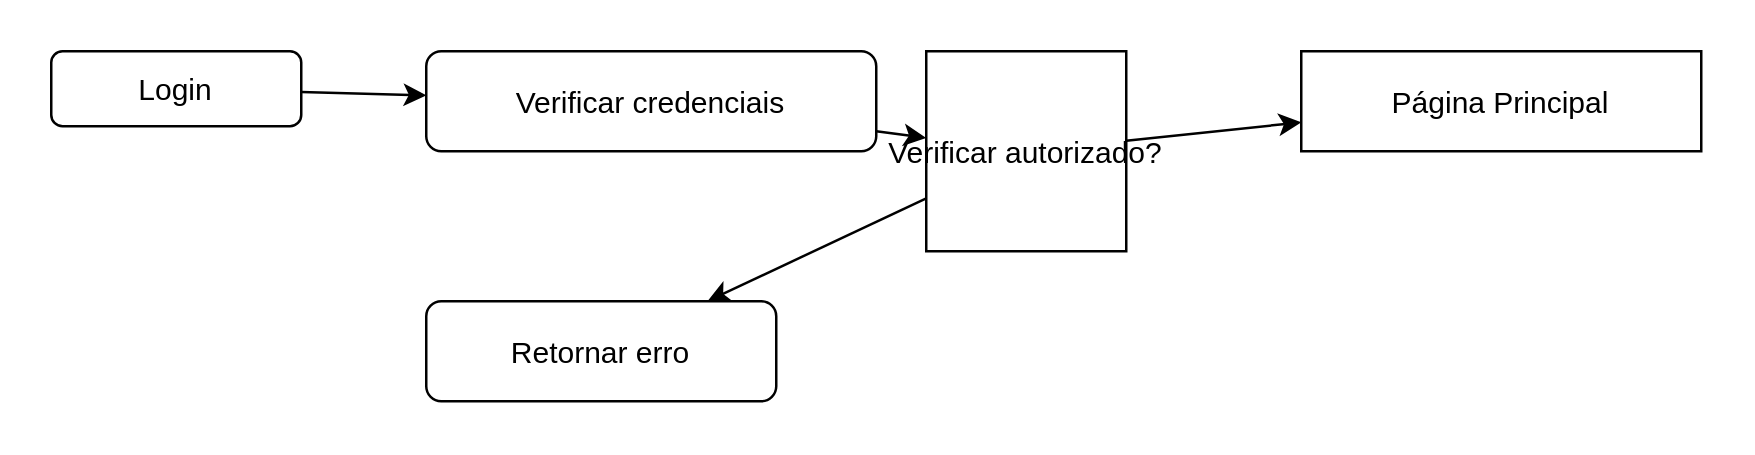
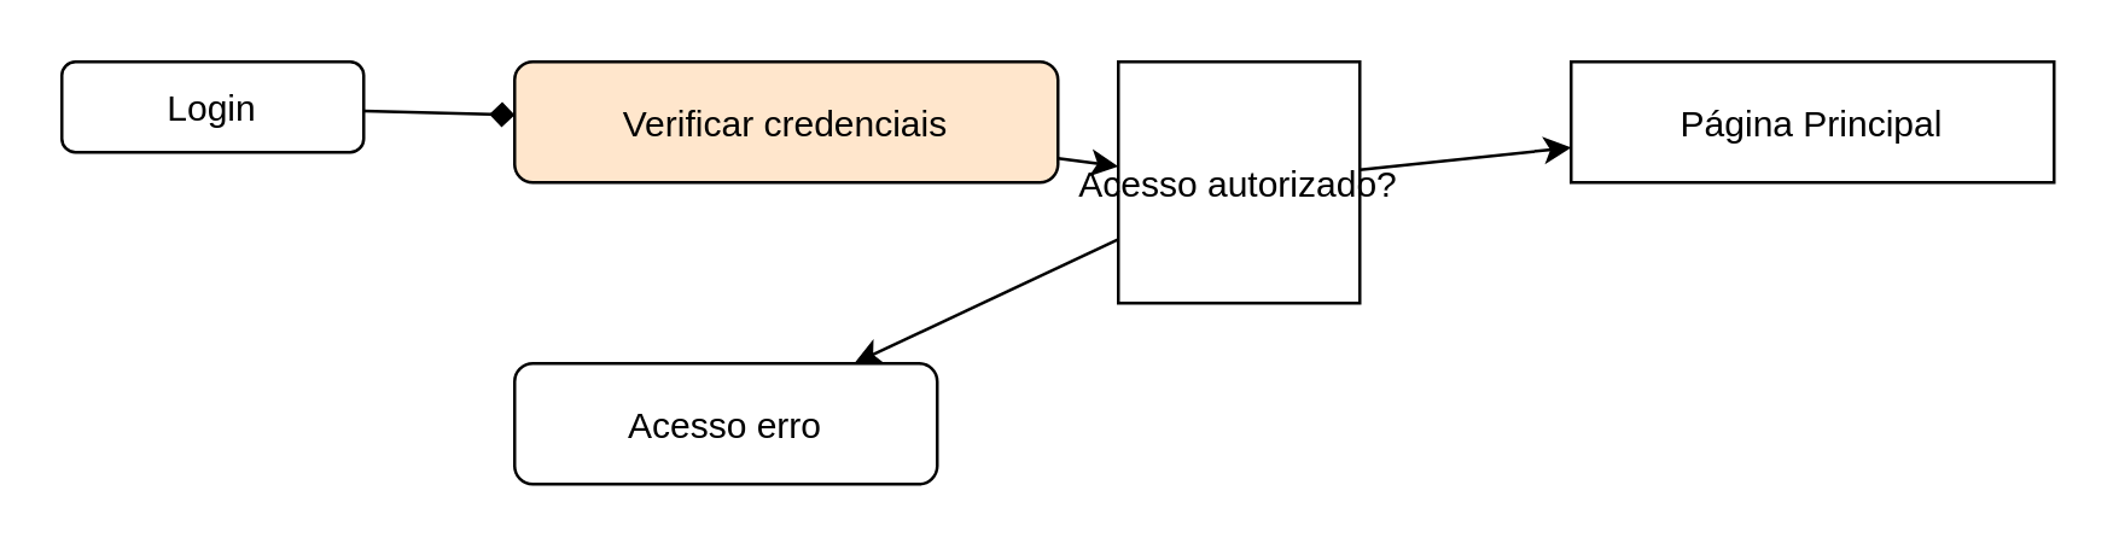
- <mxCell id="7" edge="1" parent="1" source="2" target="3"><mxGeometry relative="1" as="geometry" /></mxCell>
+ <mxCell id="7" edge="1" parent="1" source="2" target="3" style="endArrow=diamond;"><mxGeometry relative="1" as="geometry" /></mxCell>
- <mxCell id="3" value="Verificar credenciais" style="rounded=1;" vertex="1" parent="1"><mxGeometry x="170" y="20" width="180" height="40" as="geometry" /></mxCell>
+ <mxCell id="3" value="Verificar credenciais" style="rounded=1;fillColor=#ffe6cc;" vertex="1" parent="1"><mxGeometry x="170" y="20" width="180" height="40" as="geometry" /></mxCell>
- <mxCell id="4" value="Verificar autorizado?" style="diamond;" vertex="1" parent="1"><mxGeometry x="370" y="20" width="80" height="80" as="geometry" /></mxCell>
+ <mxCell id="4" value="Acesso autorizado?" style="diamond;" vertex="1" parent="1"><mxGeometry x="370" y="20" width="80" height="80" as="geometry" /></mxCell>
- <mxCell id="6" value="Retornar erro" style="rounded=1;" vertex="1" parent="1"><mxGeometry x="170" y="120" width="140" height="40" as="geometry" /></mxCell>
+ <mxCell id="6" value="Acesso erro" style="rounded=1;" vertex="1" parent="1"><mxGeometry x="170" y="120" width="140" height="40" as="geometry" /></mxCell>
